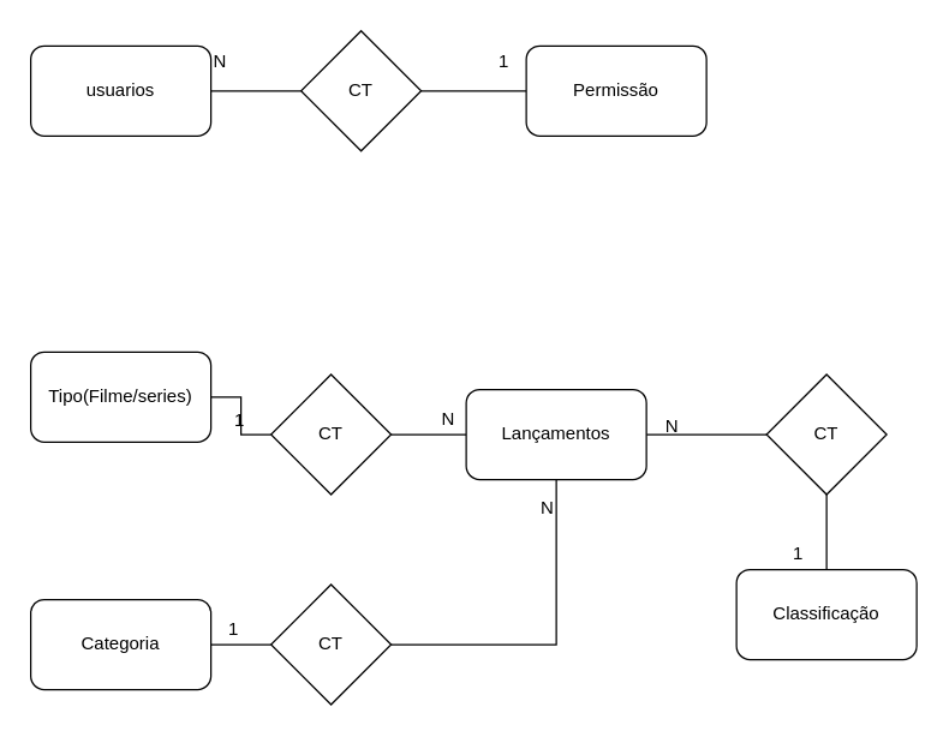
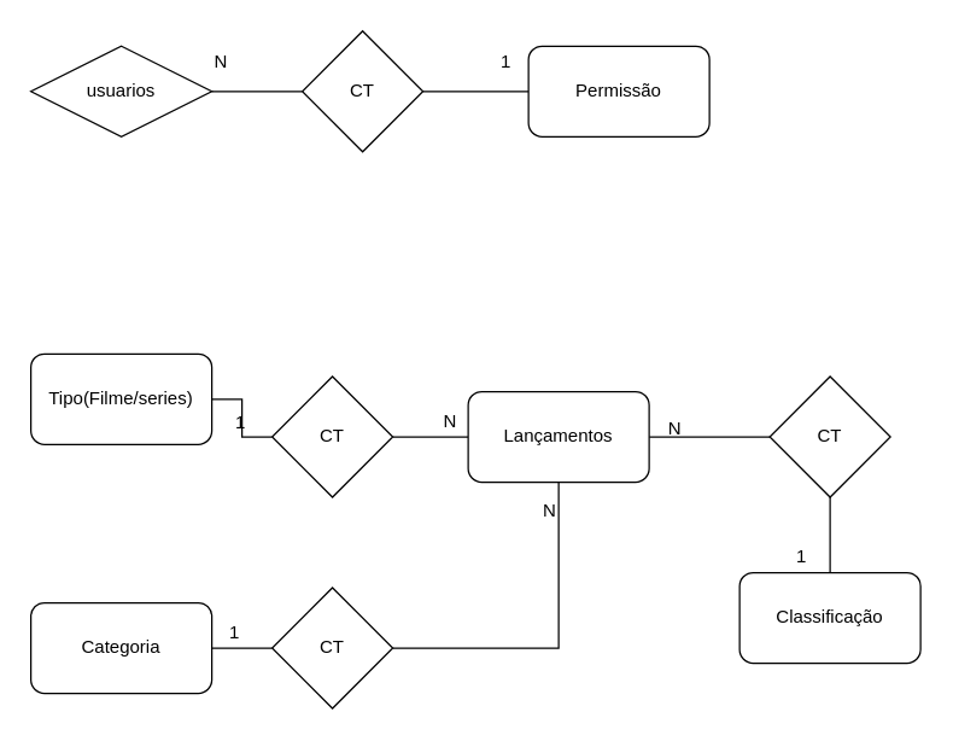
- <mxCell id="3" value="usuarios" style="rounded=1;whiteSpace=wrap;html=1;" parent="1" vertex="1"><mxGeometry x="20" y="30" width="120" height="60" as="geometry" /></mxCell>
+ <mxCell id="3" value="usuarios" style="rhombus;whiteSpace=wrap;html=1;" parent="1" vertex="1"><mxGeometry x="20" y="30" width="120" height="60" as="geometry" /></mxCell>
